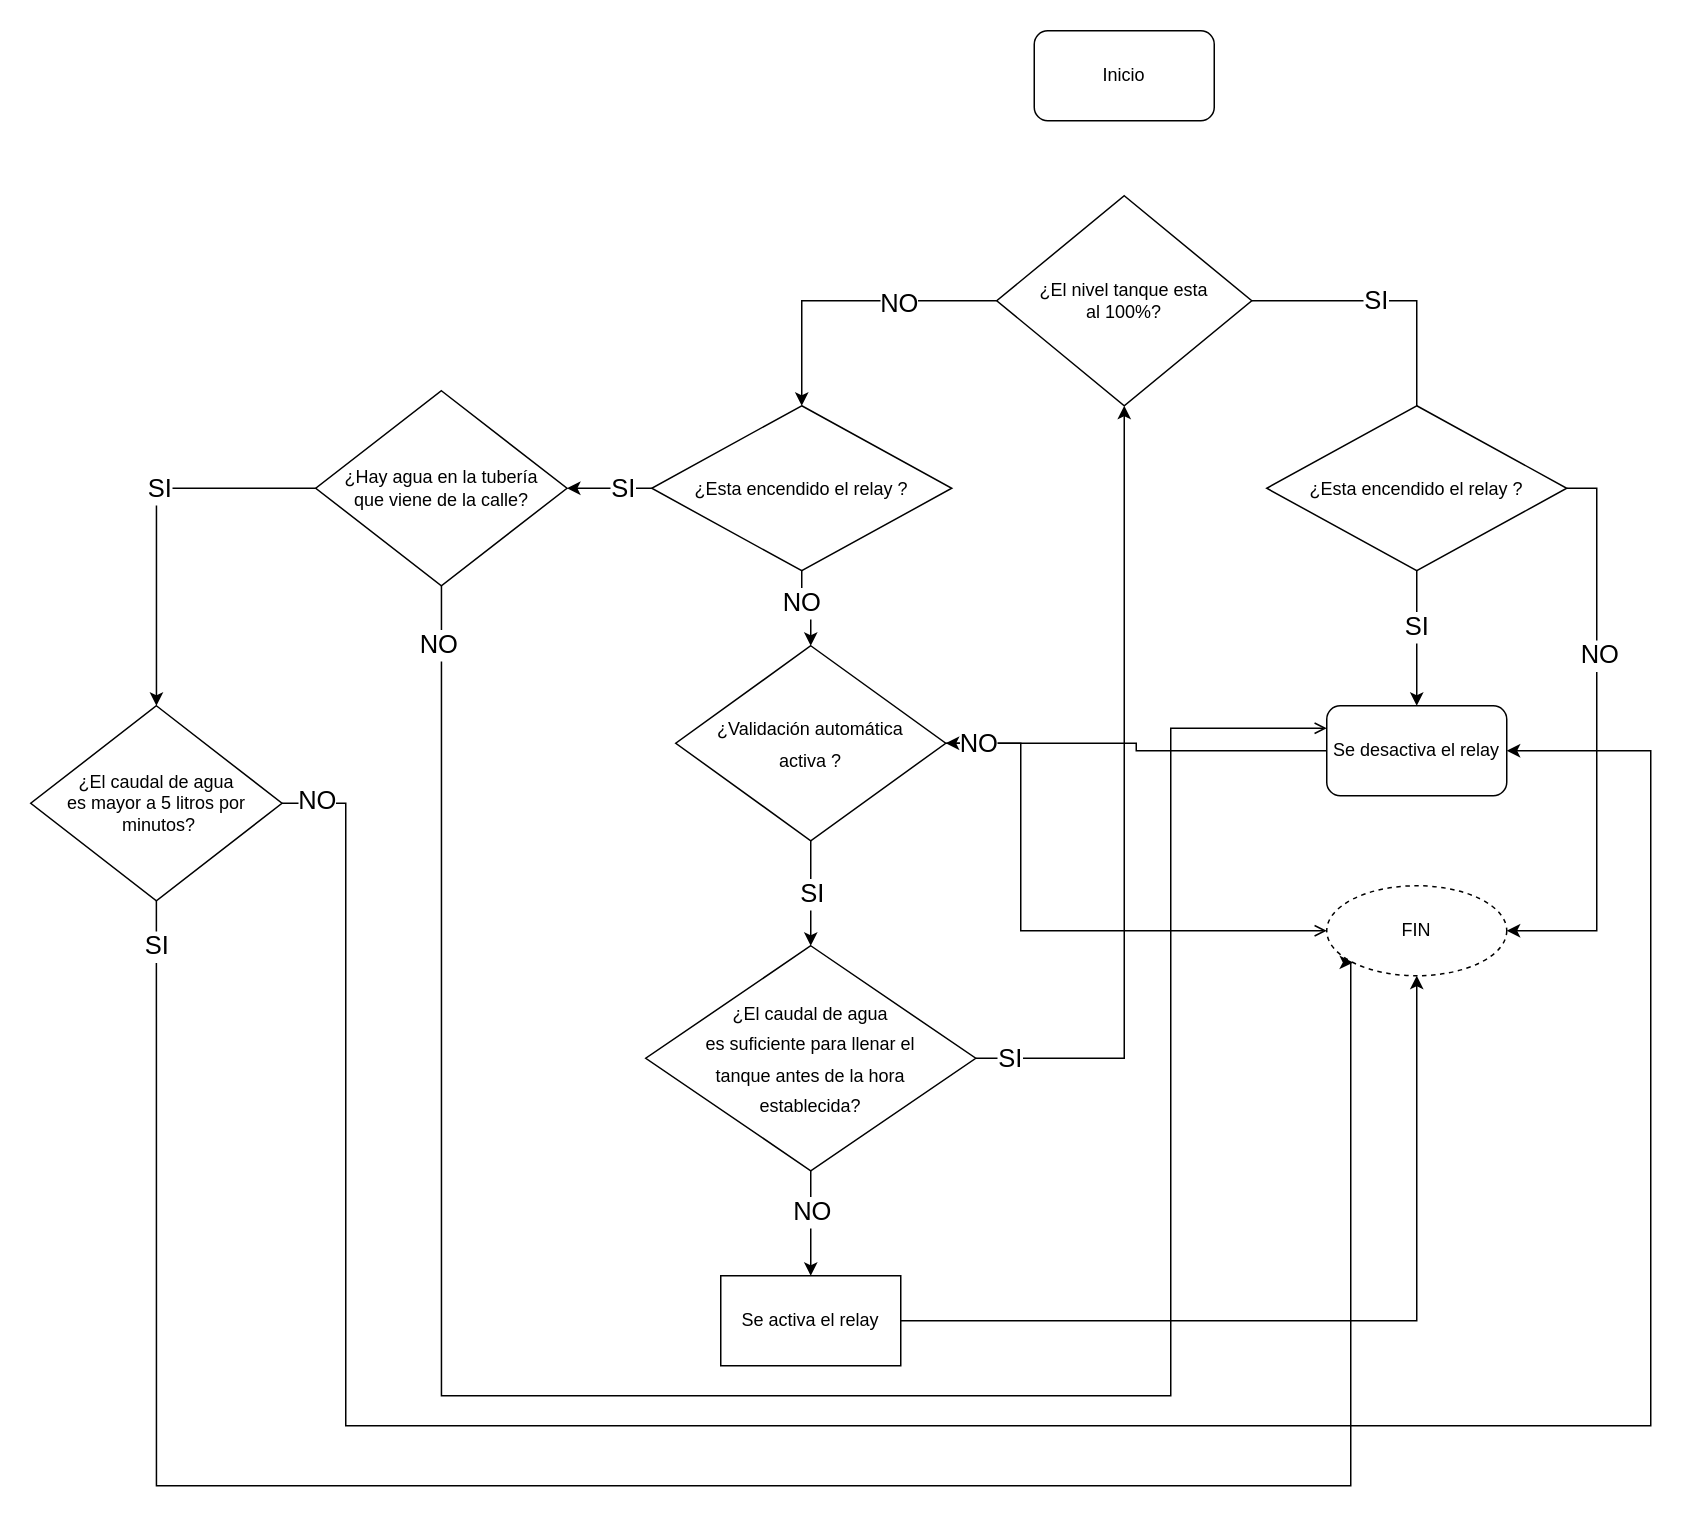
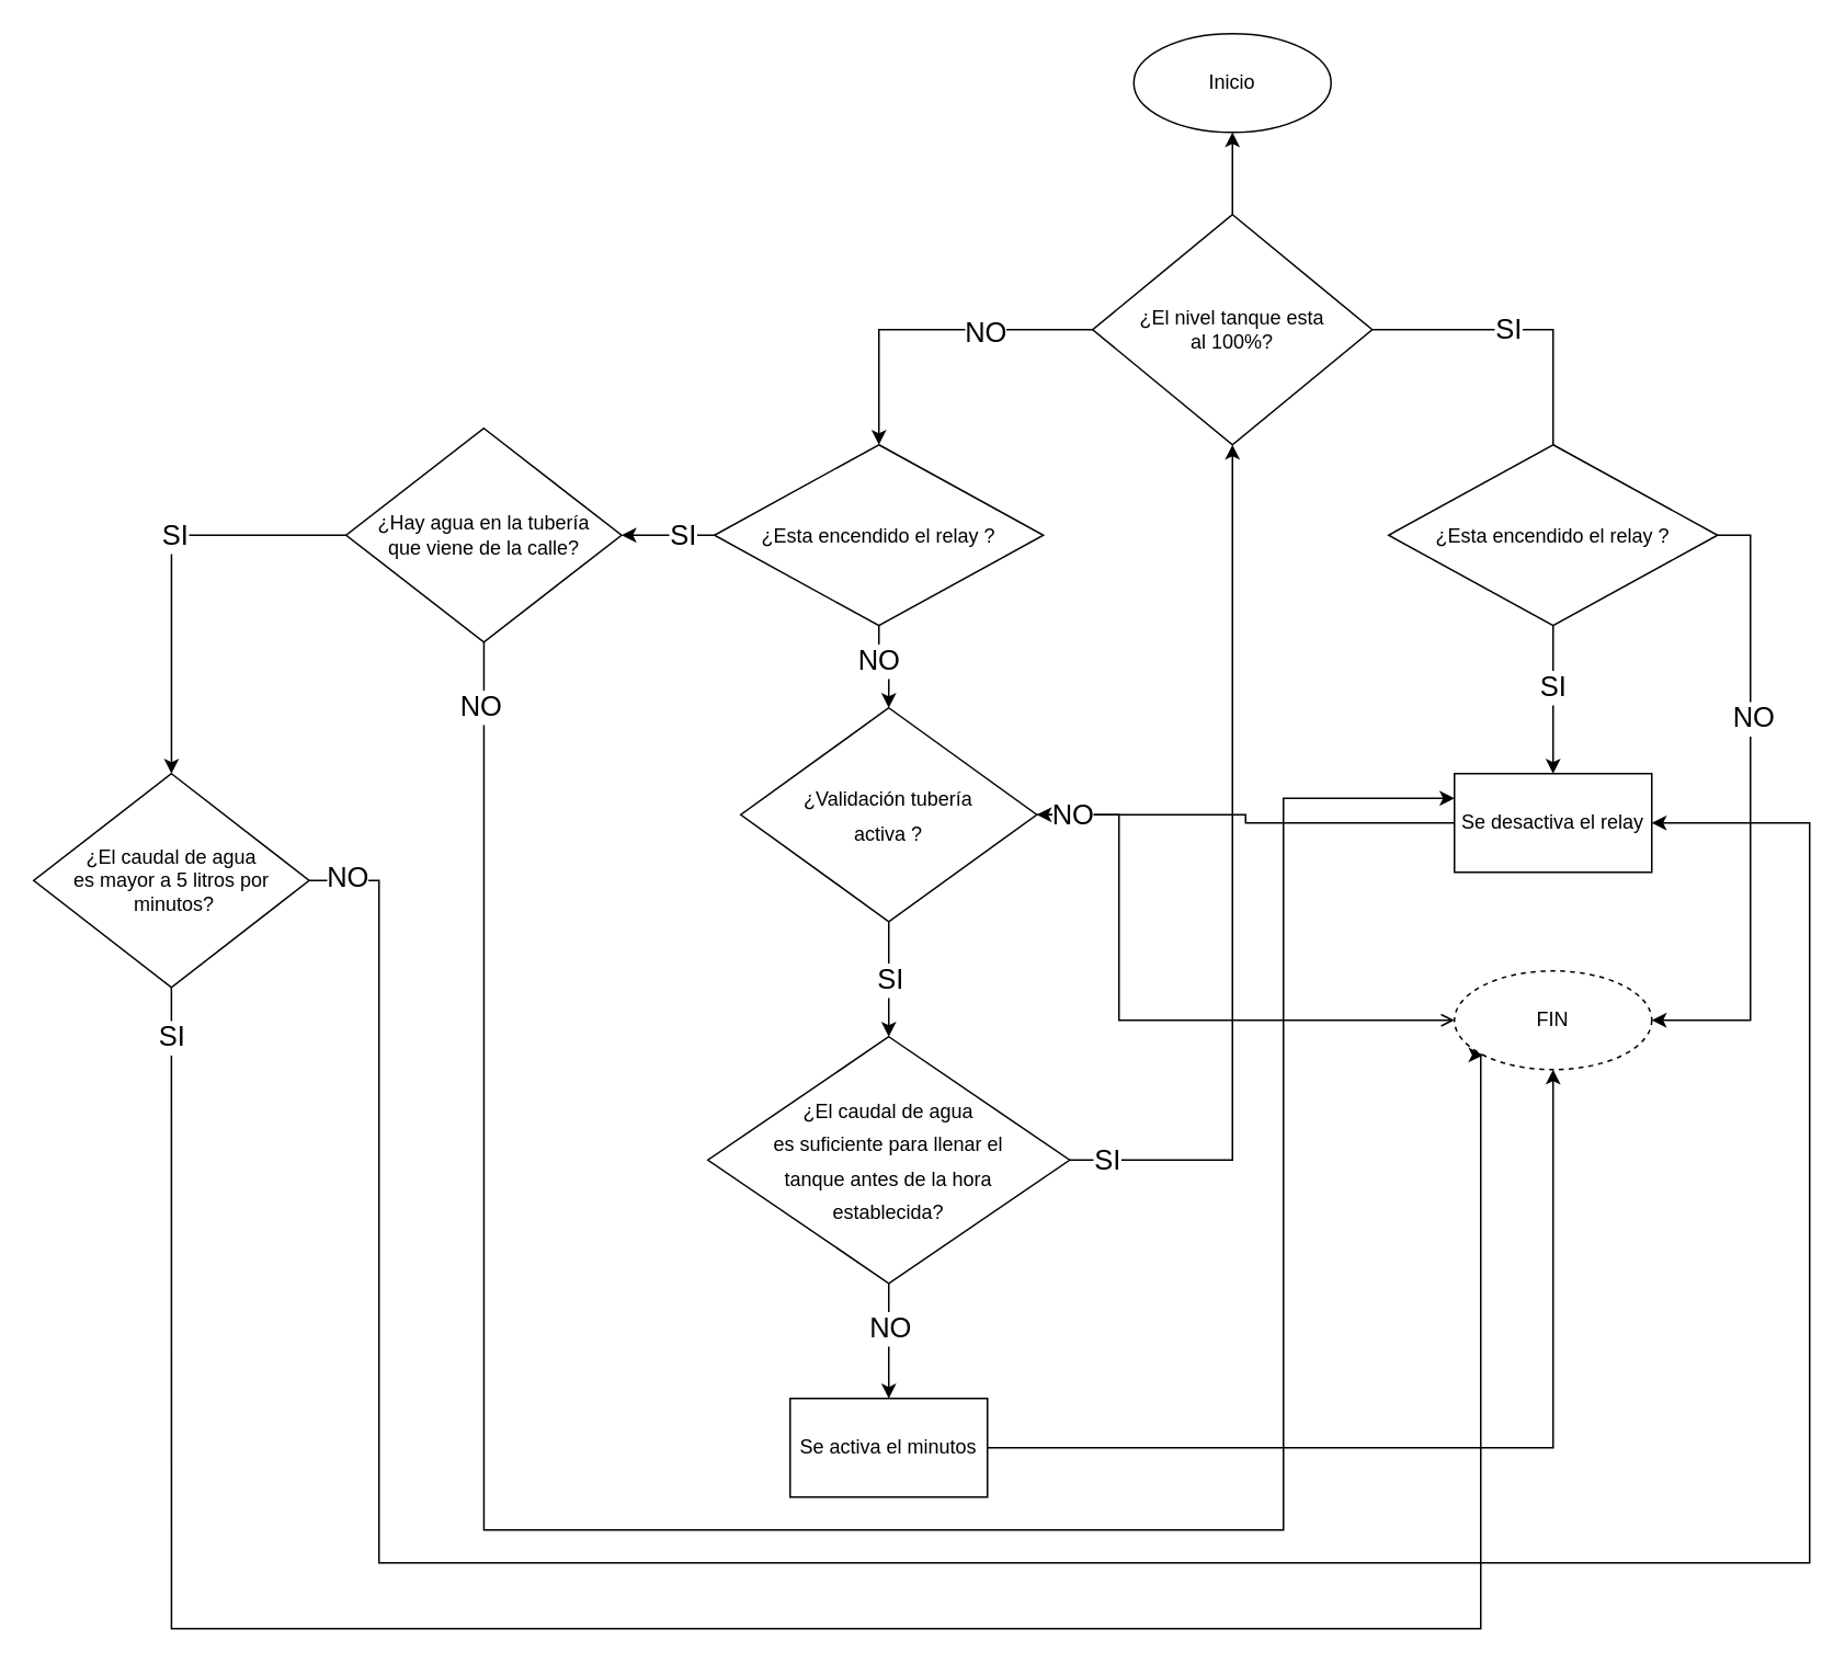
- <mxCell id="38" value="Inicio" style="whiteSpace=wrap;html=1;rounded=1;" vertex="1" parent="1"><mxGeometry x="689" y="20" width="120" height="60" as="geometry" /></mxCell>
+ <mxCell id="38" value="Inicio" style="ellipse;whiteSpace=wrap;html=1;" vertex="1" parent="1"><mxGeometry x="689" y="20" width="120" height="60" as="geometry" /></mxCell>
+ <mxCell id="6" value="" style="edgeStyle=orthogonalEdgeStyle;rounded=0;orthogonalLoop=1;jettySize=auto;html=1;fontSize=17;" edge="1" parent="1" source="7" target="38"><mxGeometry relative="1" as="geometry" /></mxCell>
- <mxCell id="15" style="edgeStyle=orthogonalEdgeStyle;rounded=0;orthogonalLoop=1;jettySize=auto;html=1;fontSize=17;entryX=0;entryY=0.25;entryDx=0;entryDy=0;endArrow=open;" edge="1" parent="1" source="17" target="21"><mxGeometry relative="1" as="geometry"><mxPoint x="250" y="940" as="targetPoint" /><Array as="points"><mxPoint x="294" y="930" /><mxPoint x="780" y="930" /><mxPoint x="780" y="485" /></Array></mxGeometry></mxCell>
+ <mxCell id="15" style="edgeStyle=orthogonalEdgeStyle;rounded=0;orthogonalLoop=1;jettySize=auto;html=1;fontSize=17;entryX=0;entryY=0.25;entryDx=0;entryDy=0;" edge="1" parent="1" source="17" target="21"><mxGeometry relative="1" as="geometry"><mxPoint x="250" y="940" as="targetPoint" /><Array as="points"><mxPoint x="294" y="930" /><mxPoint x="780" y="930" /><mxPoint x="780" y="485" /></Array></mxGeometry></mxCell>
- <mxCell id="41" value="&lt;font style=&quot;font-size: 12px;&quot;&gt;¿Validación automática &lt;br&gt;activa ?&lt;/font&gt;" style="rhombus;whiteSpace=wrap;html=1;fontSize=17;" vertex="1" parent="1"><mxGeometry x="450" y="430" width="180" height="130" as="geometry" /></mxCell>
+ <mxCell id="41" value="&lt;font style=&quot;font-size: 12px;&quot;&gt;¿Validación tubería &lt;br&gt;activa ?&lt;/font&gt;" style="rhombus;whiteSpace=wrap;html=1;fontSize=17;" vertex="1" parent="1"><mxGeometry x="450" y="430" width="180" height="130" as="geometry" /></mxCell>
- <mxCell id="21" value="Se desactiva el relay" style="whiteSpace=wrap;html=1;rounded=1;" parent="1" vertex="1"><mxGeometry x="884" y="470" width="120" height="60" as="geometry" /></mxCell>
+ <mxCell id="21" value="Se desactiva el relay" style="rounded=0;whiteSpace=wrap;html=1;" parent="1" vertex="1"><mxGeometry x="884" y="470" width="120" height="60" as="geometry" /></mxCell>
- <mxCell id="19" value="Se activa el relay" style="whiteSpace=wrap;html=1;" parent="1" vertex="1"><mxGeometry x="480" y="850" width="120" height="60" as="geometry" /></mxCell>
+ <mxCell id="19" value="Se activa el minutos" style="whiteSpace=wrap;html=1;" parent="1" vertex="1"><mxGeometry x="480" y="850" width="120" height="60" as="geometry" /></mxCell>
